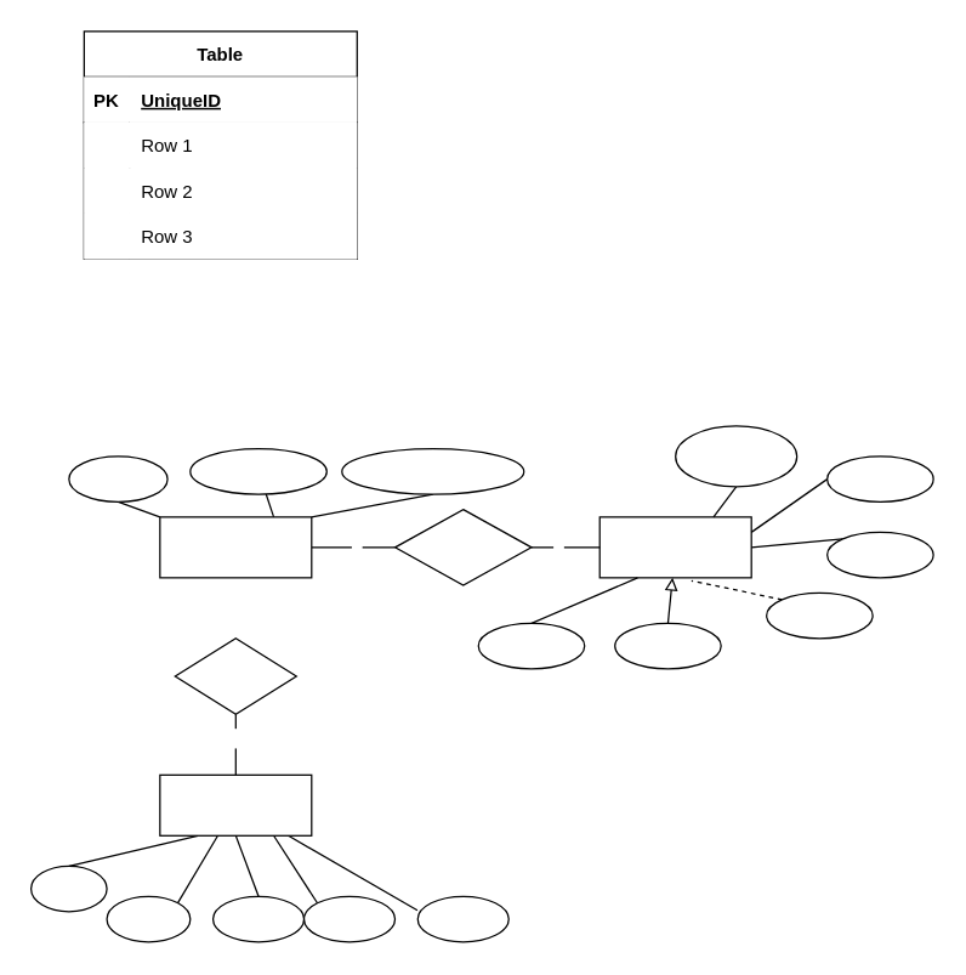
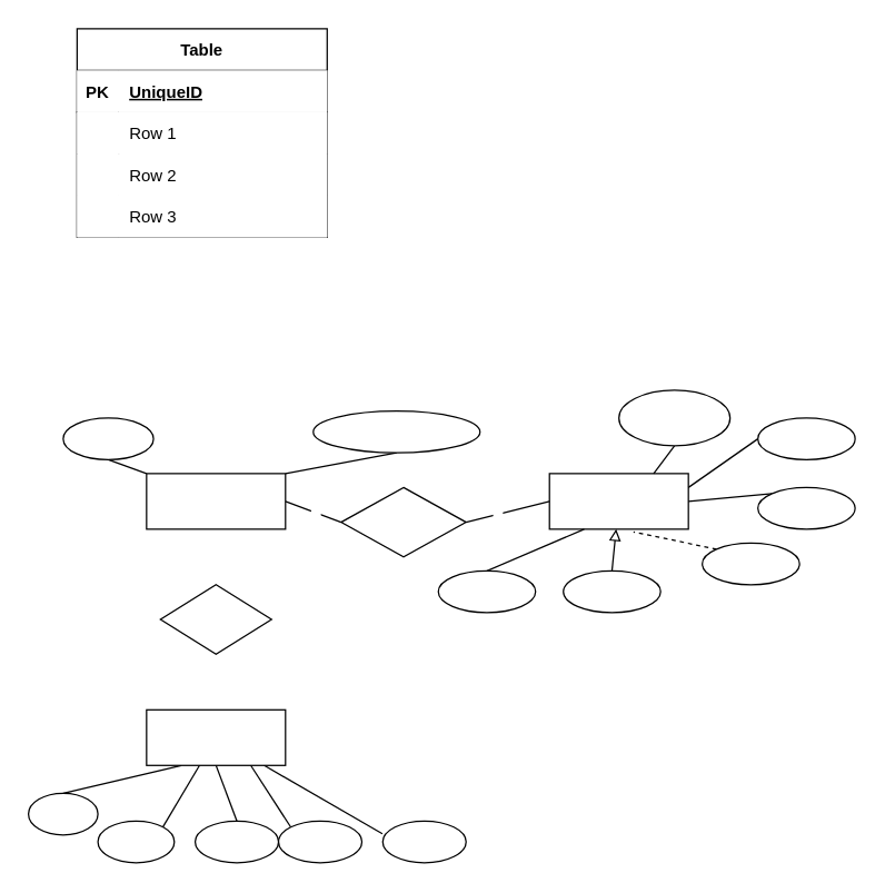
- <mxCell id="28" value="password" style="ellipse;whiteSpace=wrap;html=1;align=center;strokeColor=default;fontColor=#FFFFFF;fillColor=default;gradientColor=none;" parent="1" vertex="1"><mxGeometry x="125" y="295" width="90" height="30" as="geometry" /></mxCell>
- <mxCell id="17" style="edgeStyle=none;html=1;exitX=0.75;exitY=0;exitDx=0;exitDy=0;fontColor=#FFFFFF;endArrow=none;endFill=0;" parent="1" source="20" target="28" edge="1"><mxGeometry relative="1" as="geometry" /></mxCell>
- <mxCell id="39" value="have" style="shape=rhombus;perimeter=rhombusPerimeter;whiteSpace=wrap;html=1;align=center;strokeColor=default;fontColor=#FFFFFF;fillColor=default;gradientColor=none;" parent="1" vertex="1"><mxGeometry x="260" y="335" width="90" height="50" as="geometry" /></mxCell>
+ <mxCell id="39" value="have" style="shape=rhombus;perimeter=rhombusPerimeter;whiteSpace=wrap;html=1;align=center;strokeColor=default;fontColor=#FFFFFF;fillColor=default;gradientColor=none;" parent="1" vertex="1"><mxGeometry x="245" y="350" width="90" height="50" as="geometry" /></mxCell>
- <mxCell id="25" value="N" style="endArrow=none;html=1;rounded=0;fontColor=#FFFFFF;exitX=0.5;exitY=1;exitDx=0;exitDy=0;" parent="1" source="24" target="23" edge="1"><mxGeometry x="-0.2" relative="1" as="geometry"><mxPoint x="155" y="500" as="sourcePoint" /><mxPoint x="315" y="500" as="targetPoint" /><mxPoint as="offset" /></mxGeometry></mxCell>
